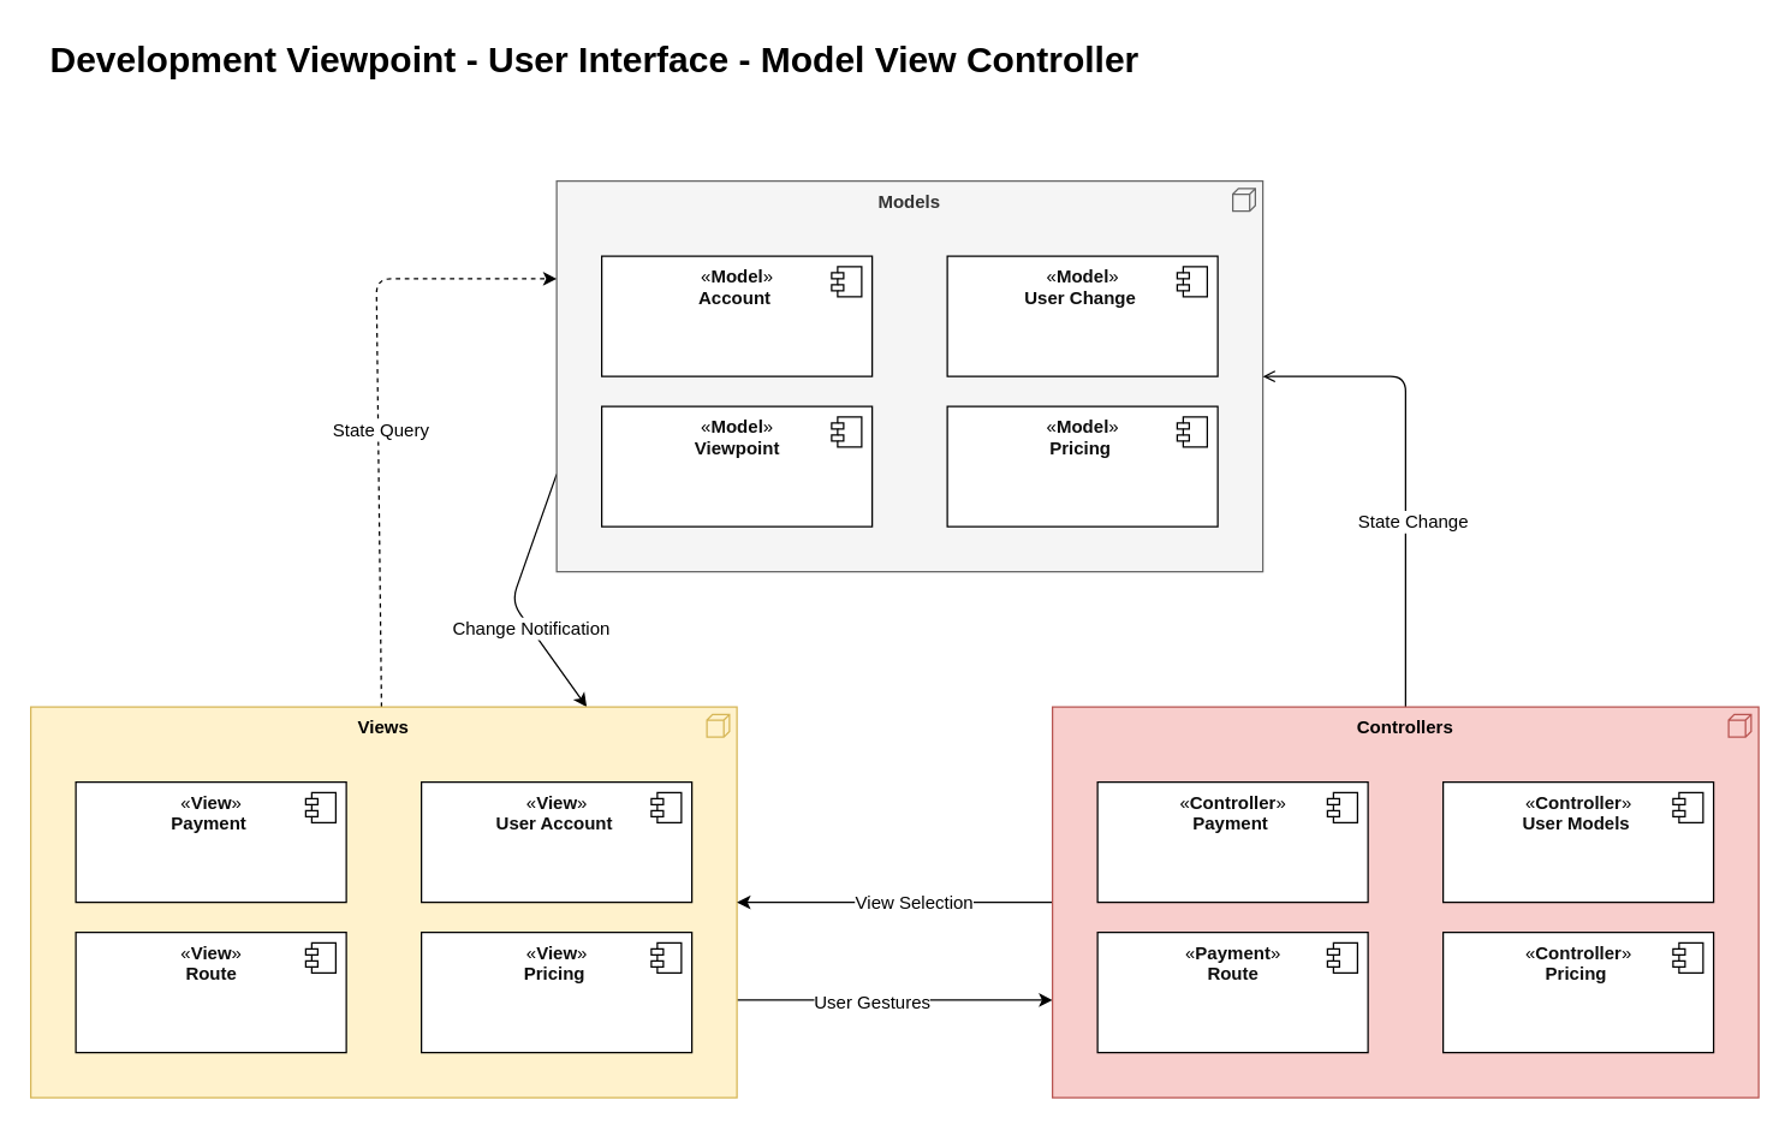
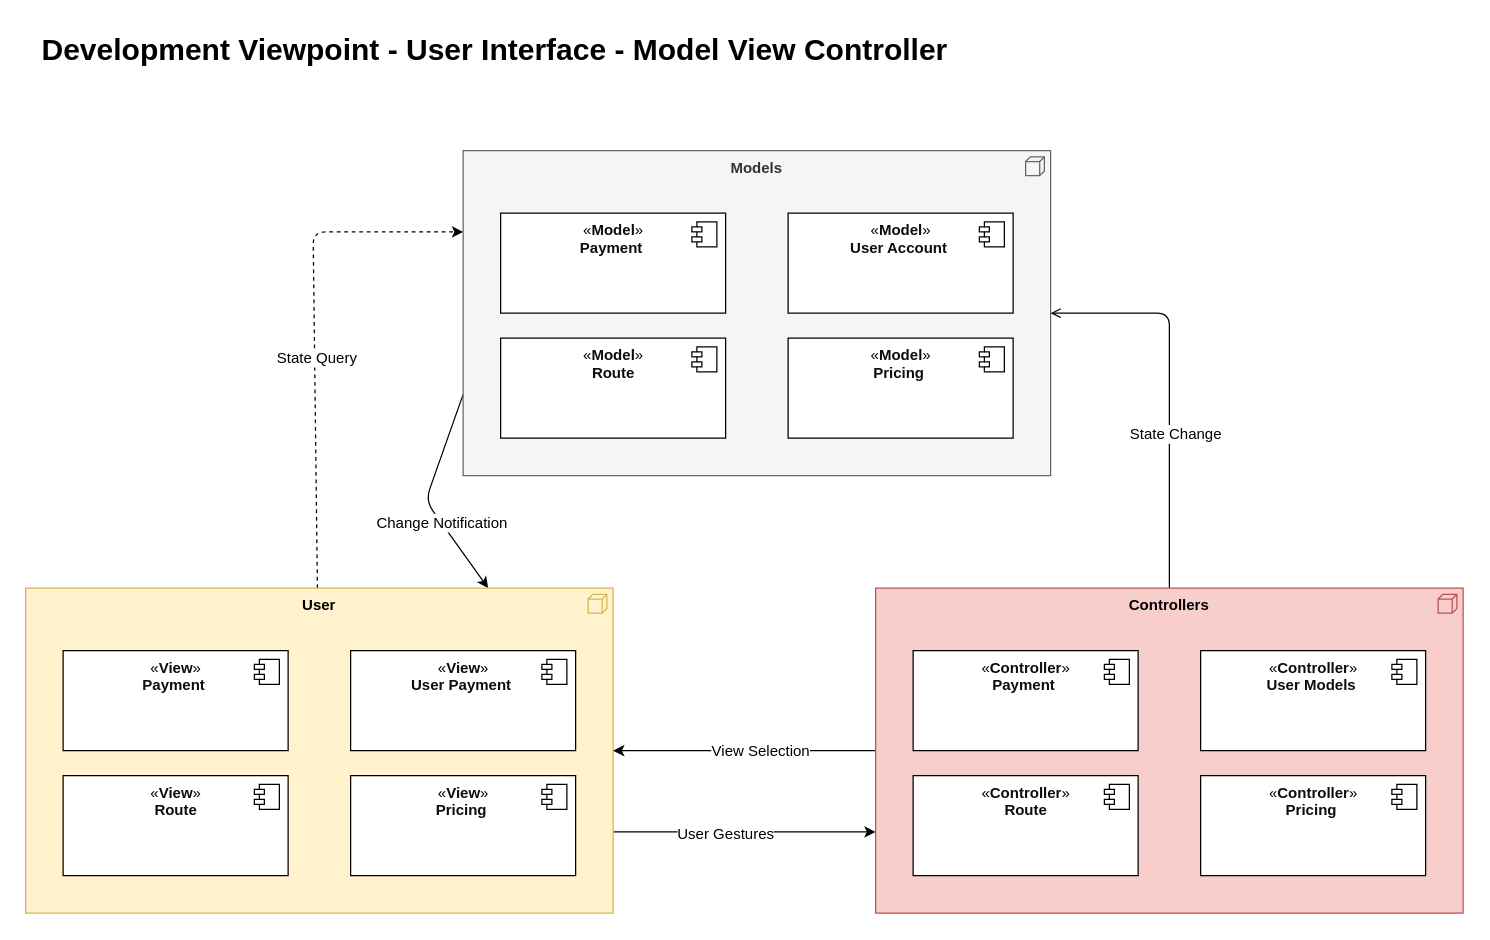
- <mxCell id="6" value="&lt;font style=&quot;font-size: 12px;&quot;&gt;«&lt;span style=&quot;color: rgb(13, 13, 13); font-weight: 600; text-align: left; background-color: rgb(255, 255, 255);&quot;&gt;Model&lt;/span&gt;»&lt;br&gt;&lt;/font&gt;&lt;span style=&quot;border: 0px solid rgb(227, 227, 227); box-sizing: border-box; --tw-border-spacing-x: 0; --tw-border-spacing-y: 0; --tw-translate-x: 0; --tw-translate-y: 0; --tw-rotate: 0; --tw-skew-x: 0; --tw-skew-y: 0; --tw-scale-x: 1; --tw-scale-y: 1; --tw-pan-x: ; --tw-pan-y: ; --tw-pinch-zoom: ; --tw-scroll-snap-strictness: proximity; --tw-gradient-from-position: ; --tw-gradient-via-position: ; --tw-gradient-to-position: ; --tw-ordinal: ; --tw-slashed-zero: ; --tw-numeric-figure: ; --tw-numeric-spacing: ; --tw-numeric-fraction: ; --tw-ring-inset: ; --tw-ring-offset-width: 0px; --tw-ring-offset-color: #fff; --tw-ring-color: rgba(69,89,164,.5); --tw-ring-offset-shadow: 0 0 transparent; --tw-ring-shadow: 0 0 transparent; --tw-shadow: 0 0 transparent; --tw-shadow-colored: 0 0 transparent; --tw-blur: ; --tw-brightness: ; --tw-contrast: ; --tw-grayscale: ; --tw-hue-rotate: ; --tw-invert: ; --tw-saturate: ; --tw-sepia: ; --tw-drop-shadow: ; --tw-backdrop-blur: ; --tw-backdrop-brightness: ; --tw-backdrop-contrast: ; --tw-backdrop-grayscale: ; --tw-backdrop-hue-rotate: ; --tw-backdrop-invert: ; --tw-backdrop-opacity: ; --tw-backdrop-saturate: ; --tw-backdrop-sepia: ; --tw-contain-size: ; --tw-contain-layout: ; --tw-contain-paint: ; --tw-contain-style: ; font-weight: 600; color: rgb(13, 13, 13); text-align: left; background-color: rgb(255, 255, 255);&quot;&gt;&lt;font style=&quot;font-size: 12px;&quot;&gt;Account&amp;nbsp;&lt;/font&gt;&lt;/span&gt;" style="html=1;dropTarget=0;verticalAlign=top;" parent="1" vertex="1"><mxGeometry x="400" y="170" width="180" height="80" as="geometry" /></mxCell>
+ <mxCell id="6" value="&lt;font style=&quot;font-size: 12px;&quot;&gt;«&lt;span style=&quot;color: rgb(13, 13, 13); font-weight: 600; text-align: left; background-color: rgb(255, 255, 255);&quot;&gt;Model&lt;/span&gt;»&lt;br&gt;&lt;/font&gt;&lt;span style=&quot;border: 0px solid rgb(227, 227, 227); box-sizing: border-box; --tw-border-spacing-x: 0; --tw-border-spacing-y: 0; --tw-translate-x: 0; --tw-translate-y: 0; --tw-rotate: 0; --tw-skew-x: 0; --tw-skew-y: 0; --tw-scale-x: 1; --tw-scale-y: 1; --tw-pan-x: ; --tw-pan-y: ; --tw-pinch-zoom: ; --tw-scroll-snap-strictness: proximity; --tw-gradient-from-position: ; --tw-gradient-via-position: ; --tw-gradient-to-position: ; --tw-ordinal: ; --tw-slashed-zero: ; --tw-numeric-figure: ; --tw-numeric-spacing: ; --tw-numeric-fraction: ; --tw-ring-inset: ; --tw-ring-offset-width: 0px; --tw-ring-offset-color: #fff; --tw-ring-color: rgba(69,89,164,.5); --tw-ring-offset-shadow: 0 0 transparent; --tw-ring-shadow: 0 0 transparent; --tw-shadow: 0 0 transparent; --tw-shadow-colored: 0 0 transparent; --tw-blur: ; --tw-brightness: ; --tw-contrast: ; --tw-grayscale: ; --tw-hue-rotate: ; --tw-invert: ; --tw-saturate: ; --tw-sepia: ; --tw-drop-shadow: ; --tw-backdrop-blur: ; --tw-backdrop-brightness: ; --tw-backdrop-contrast: ; --tw-backdrop-grayscale: ; --tw-backdrop-hue-rotate: ; --tw-backdrop-invert: ; --tw-backdrop-opacity: ; --tw-backdrop-saturate: ; --tw-backdrop-sepia: ; --tw-contain-size: ; --tw-contain-layout: ; --tw-contain-paint: ; --tw-contain-style: ; font-weight: 600; color: rgb(13, 13, 13); text-align: left; background-color: rgb(255, 255, 255);&quot;&gt;&lt;font style=&quot;font-size: 12px;&quot;&gt;Payment&amp;nbsp;&lt;/font&gt;&lt;/span&gt;" style="html=1;dropTarget=0;verticalAlign=top;" parent="1" vertex="1"><mxGeometry x="400" y="170" width="180" height="80" as="geometry" /></mxCell>
- <mxCell id="10" value="&lt;font style=&quot;font-size: 12px;&quot;&gt;«&lt;span style=&quot;color: rgb(13, 13, 13); font-weight: 600; text-align: left; background-color: rgb(255, 255, 255);&quot;&gt;Model&lt;/span&gt;»&lt;br&gt;&lt;span style=&quot;border: 0px solid rgb(227, 227, 227); box-sizing: border-box; --tw-border-spacing-x: 0; --tw-border-spacing-y: 0; --tw-translate-x: 0; --tw-translate-y: 0; --tw-rotate: 0; --tw-skew-x: 0; --tw-skew-y: 0; --tw-scale-x: 1; --tw-scale-y: 1; --tw-pan-x: ; --tw-pan-y: ; --tw-pinch-zoom: ; --tw-scroll-snap-strictness: proximity; --tw-gradient-from-position: ; --tw-gradient-via-position: ; --tw-gradient-to-position: ; --tw-ordinal: ; --tw-slashed-zero: ; --tw-numeric-figure: ; --tw-numeric-spacing: ; --tw-numeric-fraction: ; --tw-ring-inset: ; --tw-ring-offset-width: 0px; --tw-ring-offset-color: #fff; --tw-ring-color: rgba(69,89,164,.5); --tw-ring-offset-shadow: 0 0 transparent; --tw-ring-shadow: 0 0 transparent; --tw-shadow: 0 0 transparent; --tw-shadow-colored: 0 0 transparent; --tw-blur: ; --tw-brightness: ; --tw-contrast: ; --tw-grayscale: ; --tw-hue-rotate: ; --tw-invert: ; --tw-saturate: ; --tw-sepia: ; --tw-drop-shadow: ; --tw-backdrop-blur: ; --tw-backdrop-brightness: ; --tw-backdrop-contrast: ; --tw-backdrop-grayscale: ; --tw-backdrop-hue-rotate: ; --tw-backdrop-invert: ; --tw-backdrop-opacity: ; --tw-backdrop-saturate: ; --tw-backdrop-sepia: ; --tw-contain-size: ; --tw-contain-layout: ; --tw-contain-paint: ; --tw-contain-style: ; font-weight: 600; color: rgb(13, 13, 13); text-align: left; background-color: rgb(255, 255, 255);&quot;&gt;User Change&amp;nbsp;&lt;/span&gt;&lt;/font&gt;" style="html=1;dropTarget=0;verticalAlign=top;" parent="1" vertex="1"><mxGeometry x="630" y="170" width="180" height="80" as="geometry" /></mxCell>
+ <mxCell id="10" value="&lt;font style=&quot;font-size: 12px;&quot;&gt;«&lt;span style=&quot;color: rgb(13, 13, 13); font-weight: 600; text-align: left; background-color: rgb(255, 255, 255);&quot;&gt;Model&lt;/span&gt;»&lt;br&gt;&lt;span style=&quot;border: 0px solid rgb(227, 227, 227); box-sizing: border-box; --tw-border-spacing-x: 0; --tw-border-spacing-y: 0; --tw-translate-x: 0; --tw-translate-y: 0; --tw-rotate: 0; --tw-skew-x: 0; --tw-skew-y: 0; --tw-scale-x: 1; --tw-scale-y: 1; --tw-pan-x: ; --tw-pan-y: ; --tw-pinch-zoom: ; --tw-scroll-snap-strictness: proximity; --tw-gradient-from-position: ; --tw-gradient-via-position: ; --tw-gradient-to-position: ; --tw-ordinal: ; --tw-slashed-zero: ; --tw-numeric-figure: ; --tw-numeric-spacing: ; --tw-numeric-fraction: ; --tw-ring-inset: ; --tw-ring-offset-width: 0px; --tw-ring-offset-color: #fff; --tw-ring-color: rgba(69,89,164,.5); --tw-ring-offset-shadow: 0 0 transparent; --tw-ring-shadow: 0 0 transparent; --tw-shadow: 0 0 transparent; --tw-shadow-colored: 0 0 transparent; --tw-blur: ; --tw-brightness: ; --tw-contrast: ; --tw-grayscale: ; --tw-hue-rotate: ; --tw-invert: ; --tw-saturate: ; --tw-sepia: ; --tw-drop-shadow: ; --tw-backdrop-blur: ; --tw-backdrop-brightness: ; --tw-backdrop-contrast: ; --tw-backdrop-grayscale: ; --tw-backdrop-hue-rotate: ; --tw-backdrop-invert: ; --tw-backdrop-opacity: ; --tw-backdrop-saturate: ; --tw-backdrop-sepia: ; --tw-contain-size: ; --tw-contain-layout: ; --tw-contain-paint: ; --tw-contain-style: ; font-weight: 600; color: rgb(13, 13, 13); text-align: left; background-color: rgb(255, 255, 255);&quot;&gt;User Account&amp;nbsp;&lt;/span&gt;&lt;/font&gt;" style="html=1;dropTarget=0;verticalAlign=top;" parent="1" vertex="1"><mxGeometry x="630" y="170" width="180" height="80" as="geometry" /></mxCell>
- <mxCell id="8" value="&lt;font style=&quot;font-size: 12px;&quot;&gt;«&lt;span style=&quot;color: rgb(13, 13, 13); font-weight: 600; text-align: left; background-color: rgb(255, 255, 255);&quot;&gt;Model&lt;/span&gt;»&lt;br&gt;&lt;span style=&quot;border: 0px solid rgb(227, 227, 227); box-sizing: border-box; --tw-border-spacing-x: 0; --tw-border-spacing-y: 0; --tw-translate-x: 0; --tw-translate-y: 0; --tw-rotate: 0; --tw-skew-x: 0; --tw-skew-y: 0; --tw-scale-x: 1; --tw-scale-y: 1; --tw-pan-x: ; --tw-pan-y: ; --tw-pinch-zoom: ; --tw-scroll-snap-strictness: proximity; --tw-gradient-from-position: ; --tw-gradient-via-position: ; --tw-gradient-to-position: ; --tw-ordinal: ; --tw-slashed-zero: ; --tw-numeric-figure: ; --tw-numeric-spacing: ; --tw-numeric-fraction: ; --tw-ring-inset: ; --tw-ring-offset-width: 0px; --tw-ring-offset-color: #fff; --tw-ring-color: rgba(69,89,164,.5); --tw-ring-offset-shadow: 0 0 transparent; --tw-ring-shadow: 0 0 transparent; --tw-shadow: 0 0 transparent; --tw-shadow-colored: 0 0 transparent; --tw-blur: ; --tw-brightness: ; --tw-contrast: ; --tw-grayscale: ; --tw-hue-rotate: ; --tw-invert: ; --tw-saturate: ; --tw-sepia: ; --tw-drop-shadow: ; --tw-backdrop-blur: ; --tw-backdrop-brightness: ; --tw-backdrop-contrast: ; --tw-backdrop-grayscale: ; --tw-backdrop-hue-rotate: ; --tw-backdrop-invert: ; --tw-backdrop-opacity: ; --tw-backdrop-saturate: ; --tw-backdrop-sepia: ; --tw-contain-size: ; --tw-contain-layout: ; --tw-contain-paint: ; --tw-contain-style: ; font-weight: 600; color: rgb(13, 13, 13); text-align: left; background-color: rgb(255, 255, 255);&quot;&gt;Viewpoint&lt;/span&gt;&lt;/font&gt;" style="html=1;dropTarget=0;verticalAlign=top;" parent="1" vertex="1"><mxGeometry x="400" y="270" width="180" height="80" as="geometry" /></mxCell>
+ <mxCell id="8" value="&lt;font style=&quot;font-size: 12px;&quot;&gt;«&lt;span style=&quot;color: rgb(13, 13, 13); font-weight: 600; text-align: left; background-color: rgb(255, 255, 255);&quot;&gt;Model&lt;/span&gt;»&lt;br&gt;&lt;span style=&quot;border: 0px solid rgb(227, 227, 227); box-sizing: border-box; --tw-border-spacing-x: 0; --tw-border-spacing-y: 0; --tw-translate-x: 0; --tw-translate-y: 0; --tw-rotate: 0; --tw-skew-x: 0; --tw-skew-y: 0; --tw-scale-x: 1; --tw-scale-y: 1; --tw-pan-x: ; --tw-pan-y: ; --tw-pinch-zoom: ; --tw-scroll-snap-strictness: proximity; --tw-gradient-from-position: ; --tw-gradient-via-position: ; --tw-gradient-to-position: ; --tw-ordinal: ; --tw-slashed-zero: ; --tw-numeric-figure: ; --tw-numeric-spacing: ; --tw-numeric-fraction: ; --tw-ring-inset: ; --tw-ring-offset-width: 0px; --tw-ring-offset-color: #fff; --tw-ring-color: rgba(69,89,164,.5); --tw-ring-offset-shadow: 0 0 transparent; --tw-ring-shadow: 0 0 transparent; --tw-shadow: 0 0 transparent; --tw-shadow-colored: 0 0 transparent; --tw-blur: ; --tw-brightness: ; --tw-contrast: ; --tw-grayscale: ; --tw-hue-rotate: ; --tw-invert: ; --tw-saturate: ; --tw-sepia: ; --tw-drop-shadow: ; --tw-backdrop-blur: ; --tw-backdrop-brightness: ; --tw-backdrop-contrast: ; --tw-backdrop-grayscale: ; --tw-backdrop-hue-rotate: ; --tw-backdrop-invert: ; --tw-backdrop-opacity: ; --tw-backdrop-saturate: ; --tw-backdrop-sepia: ; --tw-contain-size: ; --tw-contain-layout: ; --tw-contain-paint: ; --tw-contain-style: ; font-weight: 600; color: rgb(13, 13, 13); text-align: left; background-color: rgb(255, 255, 255);&quot;&gt;Route&lt;/span&gt;&lt;/font&gt;" style="html=1;dropTarget=0;verticalAlign=top;" parent="1" vertex="1"><mxGeometry x="400" y="270" width="180" height="80" as="geometry" /></mxCell>
- <mxCell id="18" value="&lt;b&gt;Views&lt;/b&gt;" style="html=1;outlineConnect=0;whiteSpace=wrap;shape=mxgraph.archimate.application;appType=node;align=center;verticalAlign=top;fillColor=#fff2cc;strokeColor=#d6b656;" parent="1" vertex="1"><mxGeometry x="20" y="470" width="470" height="260" as="geometry" /></mxCell>
+ <mxCell id="18" value="&lt;b&gt;User&lt;/b&gt;" style="html=1;outlineConnect=0;whiteSpace=wrap;shape=mxgraph.archimate.application;appType=node;align=center;verticalAlign=top;fillColor=#fff2cc;strokeColor=#d6b656;" parent="1" vertex="1"><mxGeometry x="20" y="470" width="470" height="260" as="geometry" /></mxCell>
- <mxCell id="23" value="&lt;font style=&quot;font-size: 12px;&quot;&gt;«&lt;span style=&quot;color: rgb(13, 13, 13); font-weight: 600; text-align: left; background-color: rgb(255, 255, 255);&quot;&gt;View&lt;/span&gt;»&lt;br&gt;&lt;span style=&quot;border: 0px solid rgb(227, 227, 227); box-sizing: border-box; --tw-border-spacing-x: 0; --tw-border-spacing-y: 0; --tw-translate-x: 0; --tw-translate-y: 0; --tw-rotate: 0; --tw-skew-x: 0; --tw-skew-y: 0; --tw-scale-x: 1; --tw-scale-y: 1; --tw-pan-x: ; --tw-pan-y: ; --tw-pinch-zoom: ; --tw-scroll-snap-strictness: proximity; --tw-gradient-from-position: ; --tw-gradient-via-position: ; --tw-gradient-to-position: ; --tw-ordinal: ; --tw-slashed-zero: ; --tw-numeric-figure: ; --tw-numeric-spacing: ; --tw-numeric-fraction: ; --tw-ring-inset: ; --tw-ring-offset-width: 0px; --tw-ring-offset-color: #fff; --tw-ring-color: rgba(69,89,164,.5); --tw-ring-offset-shadow: 0 0 transparent; --tw-ring-shadow: 0 0 transparent; --tw-shadow: 0 0 transparent; --tw-shadow-colored: 0 0 transparent; --tw-blur: ; --tw-brightness: ; --tw-contrast: ; --tw-grayscale: ; --tw-hue-rotate: ; --tw-invert: ; --tw-saturate: ; --tw-sepia: ; --tw-drop-shadow: ; --tw-backdrop-blur: ; --tw-backdrop-brightness: ; --tw-backdrop-contrast: ; --tw-backdrop-grayscale: ; --tw-backdrop-hue-rotate: ; --tw-backdrop-invert: ; --tw-backdrop-opacity: ; --tw-backdrop-saturate: ; --tw-backdrop-sepia: ; --tw-contain-size: ; --tw-contain-layout: ; --tw-contain-paint: ; --tw-contain-style: ; font-weight: 600; color: rgb(13, 13, 13); text-align: left; background-color: rgb(255, 255, 255);&quot;&gt;User Account&amp;nbsp;&lt;/span&gt;&lt;/font&gt;" style="html=1;dropTarget=0;verticalAlign=top;" parent="1" vertex="1"><mxGeometry x="280" y="520" width="180" height="80" as="geometry" /></mxCell>
+ <mxCell id="23" value="&lt;font style=&quot;font-size: 12px;&quot;&gt;«&lt;span style=&quot;color: rgb(13, 13, 13); font-weight: 600; text-align: left; background-color: rgb(255, 255, 255);&quot;&gt;View&lt;/span&gt;»&lt;br&gt;&lt;span style=&quot;border: 0px solid rgb(227, 227, 227); box-sizing: border-box; --tw-border-spacing-x: 0; --tw-border-spacing-y: 0; --tw-translate-x: 0; --tw-translate-y: 0; --tw-rotate: 0; --tw-skew-x: 0; --tw-skew-y: 0; --tw-scale-x: 1; --tw-scale-y: 1; --tw-pan-x: ; --tw-pan-y: ; --tw-pinch-zoom: ; --tw-scroll-snap-strictness: proximity; --tw-gradient-from-position: ; --tw-gradient-via-position: ; --tw-gradient-to-position: ; --tw-ordinal: ; --tw-slashed-zero: ; --tw-numeric-figure: ; --tw-numeric-spacing: ; --tw-numeric-fraction: ; --tw-ring-inset: ; --tw-ring-offset-width: 0px; --tw-ring-offset-color: #fff; --tw-ring-color: rgba(69,89,164,.5); --tw-ring-offset-shadow: 0 0 transparent; --tw-ring-shadow: 0 0 transparent; --tw-shadow: 0 0 transparent; --tw-shadow-colored: 0 0 transparent; --tw-blur: ; --tw-brightness: ; --tw-contrast: ; --tw-grayscale: ; --tw-hue-rotate: ; --tw-invert: ; --tw-saturate: ; --tw-sepia: ; --tw-drop-shadow: ; --tw-backdrop-blur: ; --tw-backdrop-brightness: ; --tw-backdrop-contrast: ; --tw-backdrop-grayscale: ; --tw-backdrop-hue-rotate: ; --tw-backdrop-invert: ; --tw-backdrop-opacity: ; --tw-backdrop-saturate: ; --tw-backdrop-sepia: ; --tw-contain-size: ; --tw-contain-layout: ; --tw-contain-paint: ; --tw-contain-style: ; font-weight: 600; color: rgb(13, 13, 13); text-align: left; background-color: rgb(255, 255, 255);&quot;&gt;User Payment&amp;nbsp;&lt;/span&gt;&lt;/font&gt;" style="html=1;dropTarget=0;verticalAlign=top;" parent="1" vertex="1"><mxGeometry x="280" y="520" width="180" height="80" as="geometry" /></mxCell>
- <mxCell id="34" value="&lt;font style=&quot;font-size: 12px;&quot;&gt;«&lt;span style=&quot;color: rgb(13, 13, 13); font-weight: 600; text-align: left; background-color: rgb(255, 255, 255);&quot;&gt;Payment&lt;/span&gt;»&lt;br&gt;&lt;span style=&quot;border: 0px solid rgb(227, 227, 227); box-sizing: border-box; --tw-border-spacing-x: 0; --tw-border-spacing-y: 0; --tw-translate-x: 0; --tw-translate-y: 0; --tw-rotate: 0; --tw-skew-x: 0; --tw-skew-y: 0; --tw-scale-x: 1; --tw-scale-y: 1; --tw-pan-x: ; --tw-pan-y: ; --tw-pinch-zoom: ; --tw-scroll-snap-strictness: proximity; --tw-gradient-from-position: ; --tw-gradient-via-position: ; --tw-gradient-to-position: ; --tw-ordinal: ; --tw-slashed-zero: ; --tw-numeric-figure: ; --tw-numeric-spacing: ; --tw-numeric-fraction: ; --tw-ring-inset: ; --tw-ring-offset-width: 0px; --tw-ring-offset-color: #fff; --tw-ring-color: rgba(69,89,164,.5); --tw-ring-offset-shadow: 0 0 transparent; --tw-ring-shadow: 0 0 transparent; --tw-shadow: 0 0 transparent; --tw-shadow-colored: 0 0 transparent; --tw-blur: ; --tw-brightness: ; --tw-contrast: ; --tw-grayscale: ; --tw-hue-rotate: ; --tw-invert: ; --tw-saturate: ; --tw-sepia: ; --tw-drop-shadow: ; --tw-backdrop-blur: ; --tw-backdrop-brightness: ; --tw-backdrop-contrast: ; --tw-backdrop-grayscale: ; --tw-backdrop-hue-rotate: ; --tw-backdrop-invert: ; --tw-backdrop-opacity: ; --tw-backdrop-saturate: ; --tw-backdrop-sepia: ; --tw-contain-size: ; --tw-contain-layout: ; --tw-contain-paint: ; --tw-contain-style: ; font-weight: 600; color: rgb(13, 13, 13); text-align: left; background-color: rgb(255, 255, 255);&quot;&gt;Route&lt;/span&gt;&lt;/font&gt;" style="html=1;dropTarget=0;verticalAlign=top;" parent="1" vertex="1"><mxGeometry x="730" y="620" width="180" height="80" as="geometry" /></mxCell>
+ <mxCell id="34" value="&lt;font style=&quot;font-size: 12px;&quot;&gt;«&lt;span style=&quot;color: rgb(13, 13, 13); font-weight: 600; text-align: left; background-color: rgb(255, 255, 255);&quot;&gt;Controller&lt;/span&gt;»&lt;br&gt;&lt;span style=&quot;border: 0px solid rgb(227, 227, 227); box-sizing: border-box; --tw-border-spacing-x: 0; --tw-border-spacing-y: 0; --tw-translate-x: 0; --tw-translate-y: 0; --tw-rotate: 0; --tw-skew-x: 0; --tw-skew-y: 0; --tw-scale-x: 1; --tw-scale-y: 1; --tw-pan-x: ; --tw-pan-y: ; --tw-pinch-zoom: ; --tw-scroll-snap-strictness: proximity; --tw-gradient-from-position: ; --tw-gradient-via-position: ; --tw-gradient-to-position: ; --tw-ordinal: ; --tw-slashed-zero: ; --tw-numeric-figure: ; --tw-numeric-spacing: ; --tw-numeric-fraction: ; --tw-ring-inset: ; --tw-ring-offset-width: 0px; --tw-ring-offset-color: #fff; --tw-ring-color: rgba(69,89,164,.5); --tw-ring-offset-shadow: 0 0 transparent; --tw-ring-shadow: 0 0 transparent; --tw-shadow: 0 0 transparent; --tw-shadow-colored: 0 0 transparent; --tw-blur: ; --tw-brightness: ; --tw-contrast: ; --tw-grayscale: ; --tw-hue-rotate: ; --tw-invert: ; --tw-saturate: ; --tw-sepia: ; --tw-drop-shadow: ; --tw-backdrop-blur: ; --tw-backdrop-brightness: ; --tw-backdrop-contrast: ; --tw-backdrop-grayscale: ; --tw-backdrop-hue-rotate: ; --tw-backdrop-invert: ; --tw-backdrop-opacity: ; --tw-backdrop-saturate: ; --tw-backdrop-sepia: ; --tw-contain-size: ; --tw-contain-layout: ; --tw-contain-paint: ; --tw-contain-style: ; font-weight: 600; color: rgb(13, 13, 13); text-align: left; background-color: rgb(255, 255, 255);&quot;&gt;Route&lt;/span&gt;&lt;/font&gt;" style="html=1;dropTarget=0;verticalAlign=top;" parent="1" vertex="1"><mxGeometry x="730" y="620" width="180" height="80" as="geometry" /></mxCell>
